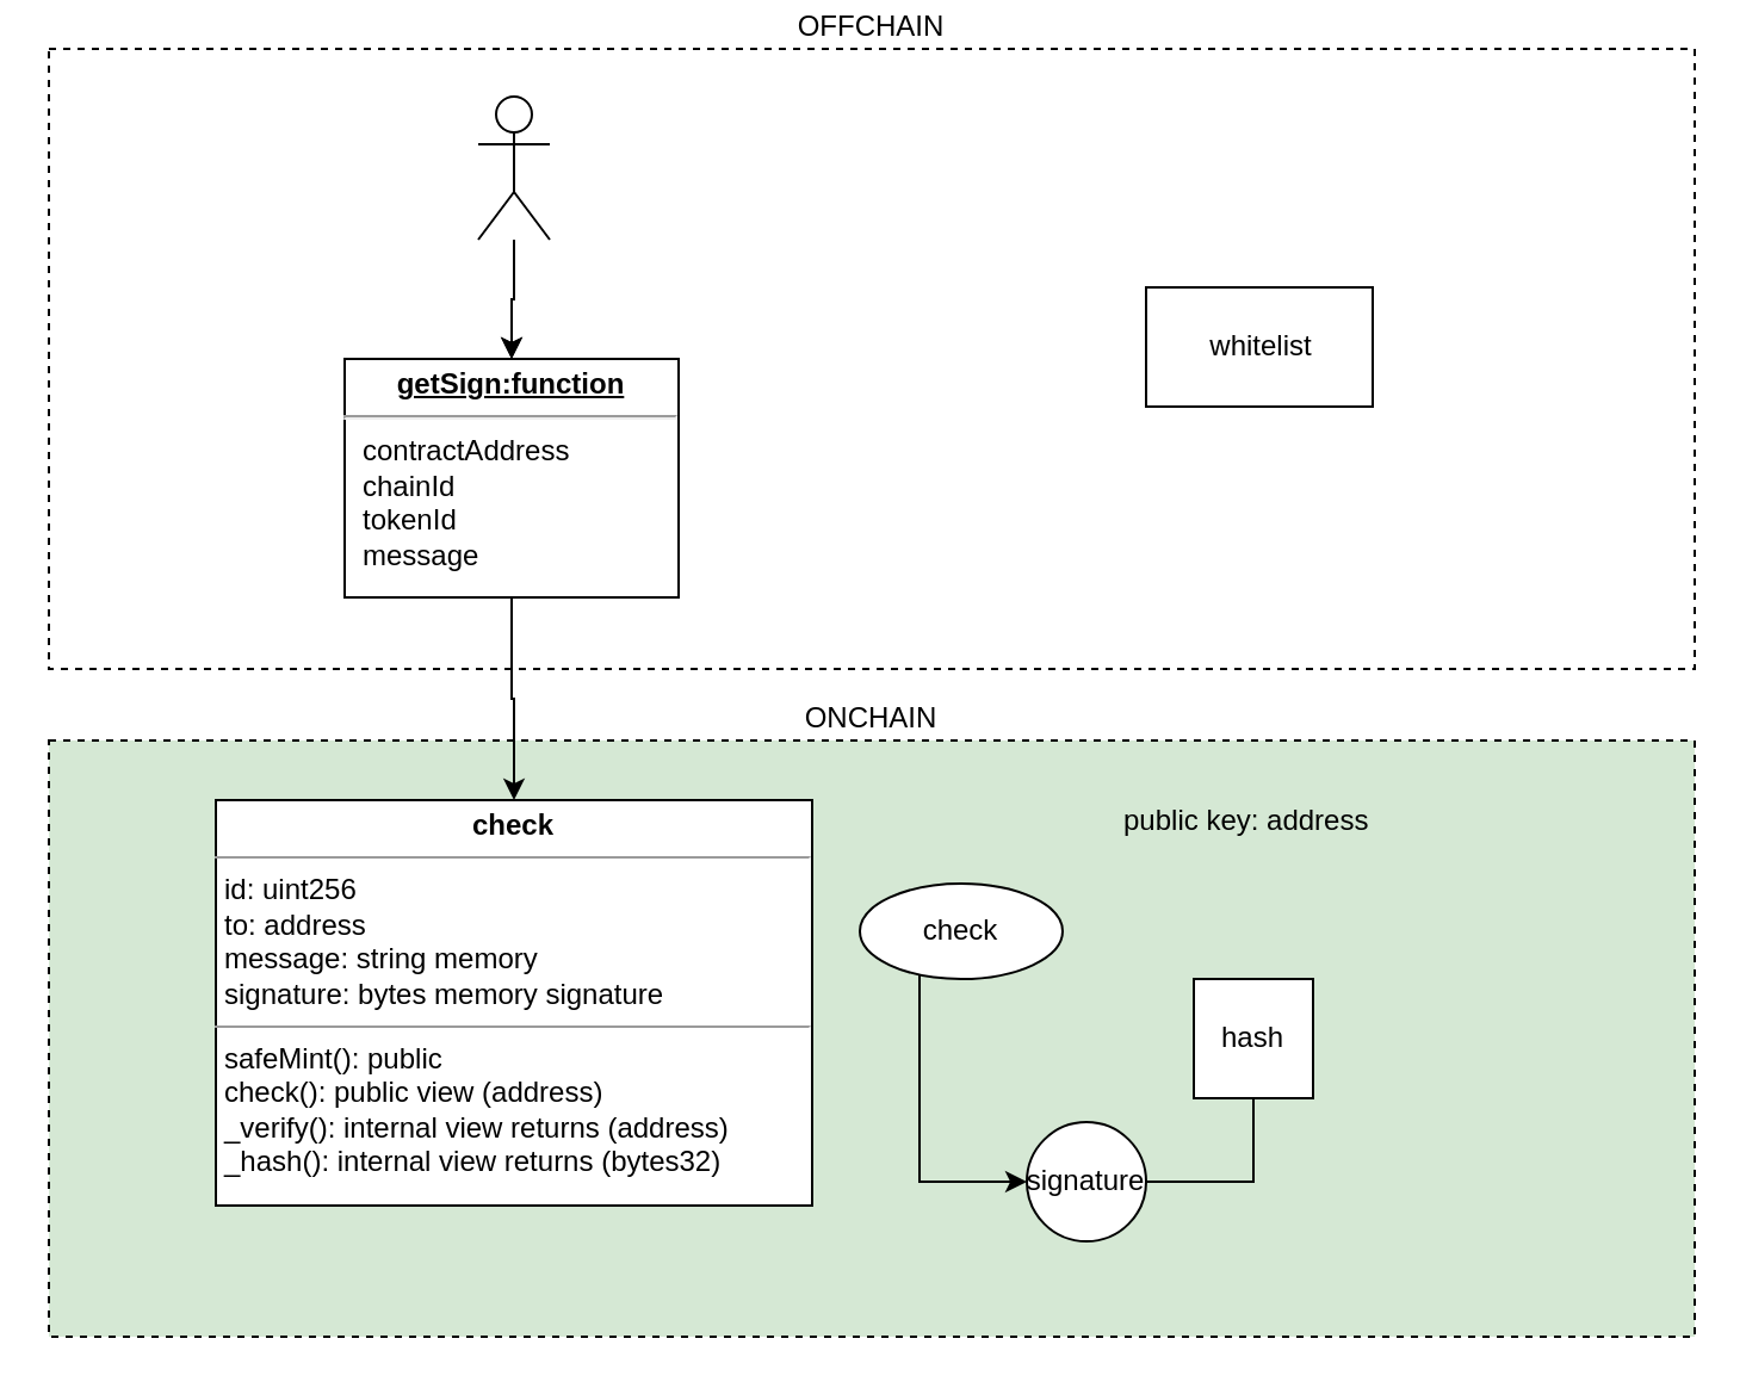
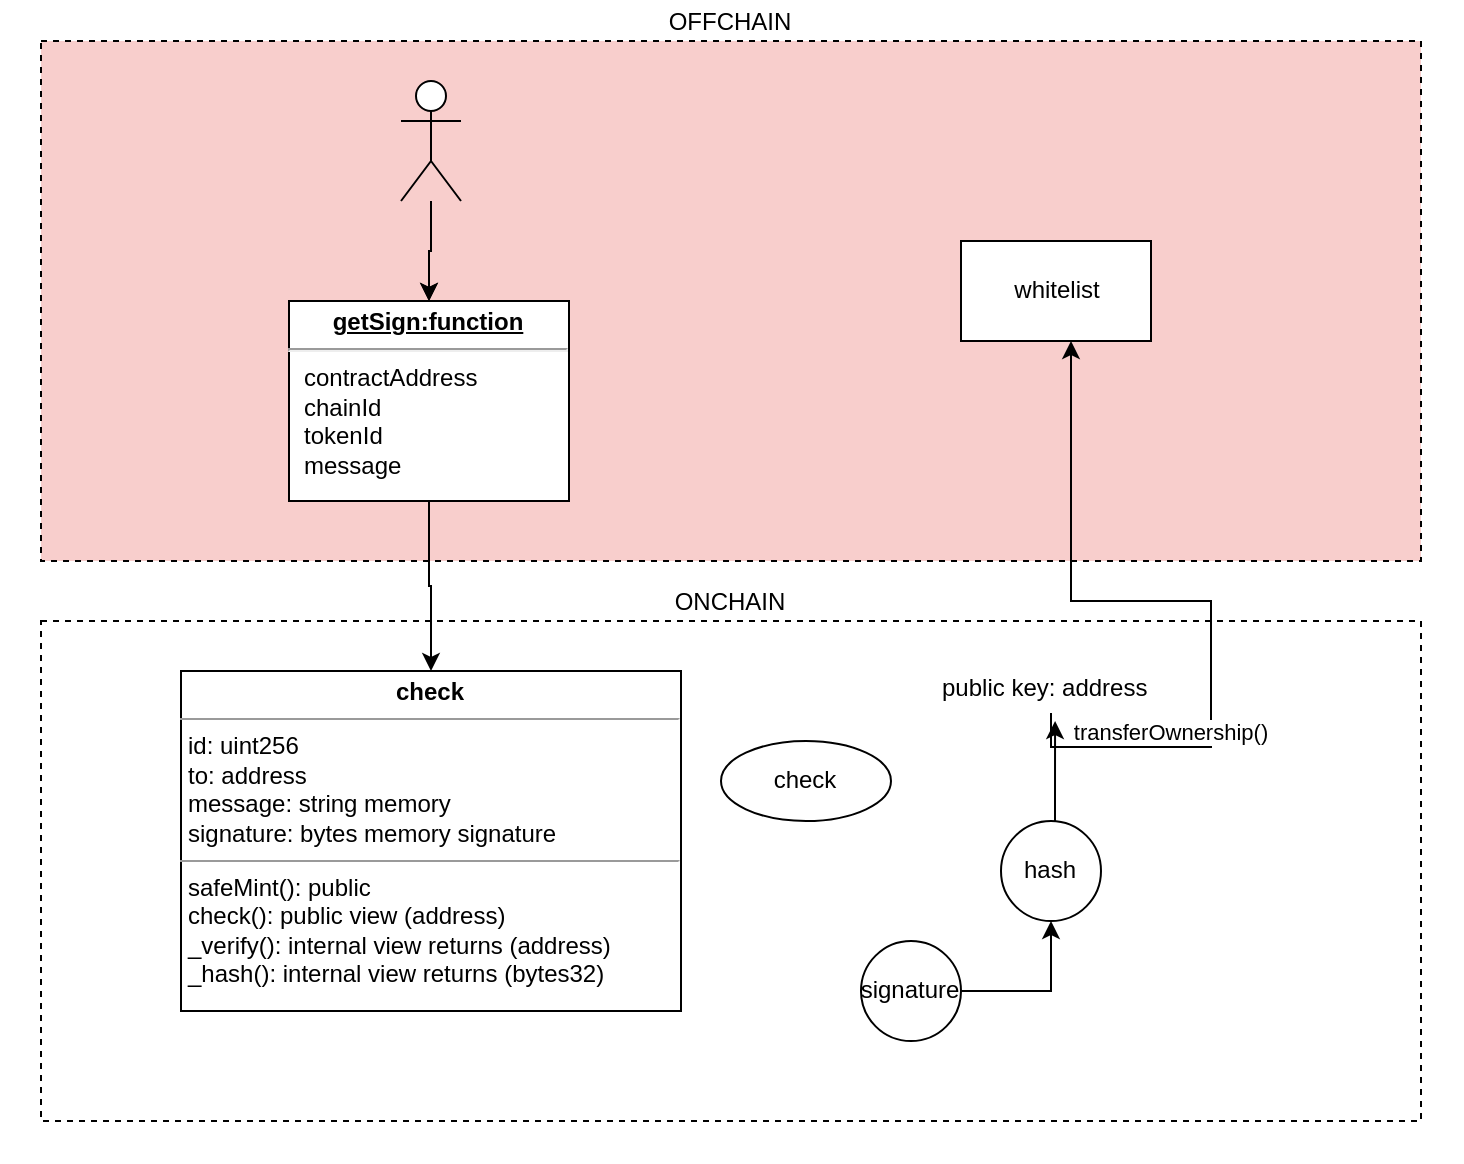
- <mxCell id="3" value="OFFCHAIN" style="rounded=0;whiteSpace=wrap;html=1;dashed=1;labelPosition=center;verticalLabelPosition=top;align=center;verticalAlign=bottom;" vertex="1" parent="1"><mxGeometry x="20" y="20" width="690" height="260" as="geometry" /></mxCell>
+ <mxCell id="3" value="OFFCHAIN" style="rounded=0;whiteSpace=wrap;html=1;dashed=1;labelPosition=center;verticalLabelPosition=top;align=center;verticalAlign=bottom;fillColor=#f8cecc;" vertex="1" parent="1"><mxGeometry x="20" y="20" width="690" height="260" as="geometry" /></mxCell>
+ <mxCell id="16" value="transferOwnership()" style="edgeStyle=orthogonalEdgeStyle;rounded=0;orthogonalLoop=1;jettySize=auto;html=1;" edge="1" parent="1" source="17" target="18"><mxGeometry x="-0.436" y="20" relative="1" as="geometry"><Array as="points"><mxPoint x="605" y="373" /><mxPoint x="605" y="300" /><mxPoint x="535" y="300" /></Array><mxPoint as="offset" /></mxGeometry></mxCell>
+ <mxCell id="14" style="edgeStyle=orthogonalEdgeStyle;rounded=0;orthogonalLoop=1;jettySize=auto;html=1;entryX=0.517;entryY=1.154;entryDx=0;entryDy=0;entryPerimeter=0;" edge="1" parent="1" source="15" target="17"><mxGeometry relative="1" as="geometry"><mxPoint x="525" y="360" as="targetPoint" /><Array as="points"><mxPoint x="527" y="400" /><mxPoint x="527" y="400" /></Array></mxGeometry></mxCell>
- <mxCell id="2" value="ONCHAIN" style="rounded=0;whiteSpace=wrap;html=1;dashed=1;labelPosition=center;verticalLabelPosition=top;align=center;verticalAlign=bottom;fillColor=#d5e8d4;" vertex="1" parent="1"><mxGeometry x="20" y="310" width="690" height="250" as="geometry" /></mxCell>
+ <mxCell id="2" value="ONCHAIN" style="rounded=0;whiteSpace=wrap;html=1;dashed=1;labelPosition=center;verticalLabelPosition=top;align=center;verticalAlign=bottom;" vertex="1" parent="1"><mxGeometry x="20" y="310" width="690" height="250" as="geometry" /></mxCell>
- <mxCell id="15" value="hash" style="whiteSpace=wrap;html=1;rounded=0;" vertex="1" parent="1"><mxGeometry x="500" y="410" width="50" height="50" as="geometry" /></mxCell>
+ <mxCell id="15" value="hash" style="ellipse;whiteSpace=wrap;html=1;" vertex="1" parent="1"><mxGeometry x="500" y="410" width="50" height="50" as="geometry" /></mxCell>
- <mxCell id="12" style="edgeStyle=orthogonalEdgeStyle;rounded=0;orthogonalLoop=1;jettySize=auto;html=1;endArrow=none;" edge="1" parent="1" source="13" target="15"><mxGeometry relative="1" as="geometry" /></mxCell>
+ <mxCell id="12" style="edgeStyle=orthogonalEdgeStyle;rounded=0;orthogonalLoop=1;jettySize=auto;html=1;" edge="1" parent="1" source="13" target="15"><mxGeometry relative="1" as="geometry" /></mxCell>
- <mxCell id="10" style="edgeStyle=orthogonalEdgeStyle;rounded=0;orthogonalLoop=1;jettySize=auto;html=1;entryX=0;entryY=0.5;entryDx=0;entryDy=0;" edge="1" parent="1" source="11" target="13"><mxGeometry relative="1" as="geometry"><Array as="points"><mxPoint x="385" y="495" /></Array></mxGeometry></mxCell>
